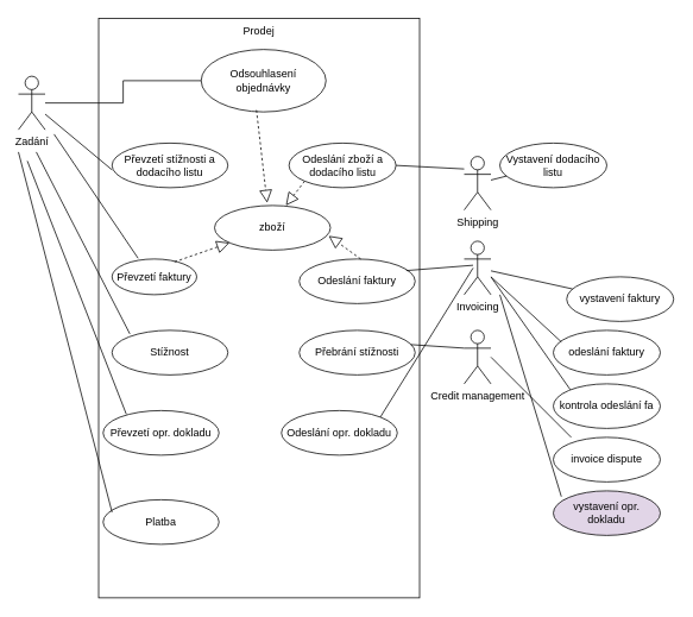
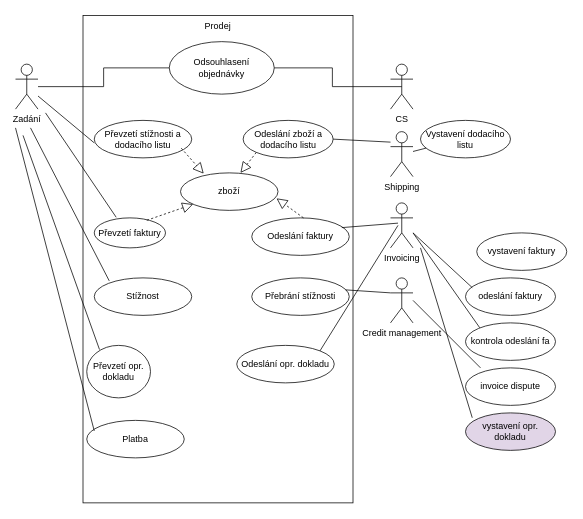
+ <mxCell id="6" style="edgeStyle=orthogonalEdgeStyle;rounded=0;orthogonalLoop=1;jettySize=auto;html=1;exitX=0.5;exitY=0.5;exitDx=0;exitDy=0;exitPerimeter=0;entryX=1;entryY=0.5;entryDx=0;entryDy=0;endArrow=none;endFill=0;" parent="1" source="7" target="5" edge="1"><mxGeometry relative="1" as="geometry" /></mxCell>
+ <mxCell id="7" value="CS" style="shape=umlActor;verticalLabelPosition=bottom;verticalAlign=top;html=1;" parent="1" vertex="1"><mxGeometry x="520" y="85" width="30" height="60" as="geometry" /></mxCell>
- <mxCell id="34" value="" style="endArrow=block;dashed=1;endFill=0;endSize=12;html=1;rounded=0;entryX=0.454;entryY=-0.06;entryDx=0;entryDy=0;entryPerimeter=0;exitX=0.443;exitY=0.971;exitDx=0;exitDy=0;exitPerimeter=0;" parent="1" source="5" target="10" edge="1"><mxGeometry width="160" relative="1" as="geometry"><mxPoint x="281" y="160" as="sourcePoint" /><mxPoint x="281" y="241" as="targetPoint" /></mxGeometry></mxCell>
+ <mxCell id="32" value="" style="endArrow=block;dashed=1;endFill=0;endSize=12;html=1;rounded=0;exitX=0.892;exitY=0.74;exitDx=0;exitDy=0;exitPerimeter=0;entryX=0.238;entryY=0.02;entryDx=0;entryDy=0;entryPerimeter=0;" parent="1" source="8" target="10" edge="1"><mxGeometry width="160" relative="1" as="geometry"><mxPoint x="255" y="190" as="sourcePoint" /><mxPoint x="298" y="170" as="targetPoint" /></mxGeometry></mxCell>
- <mxCell id="37" value="" style="rounded=0;orthogonalLoop=1;jettySize=auto;html=1;endArrow=none;endFill=0;" parent="1" source="38" target="19" edge="1"><mxGeometry relative="1" as="geometry" /></mxCell>
- <mxCell id="17" value="Převzetí opr. dokladu" style="ellipse;whiteSpace=wrap;html=1;" parent="1" vertex="1"><mxGeometry x="115" y="460" width="130" height="50" as="geometry" /></mxCell>
+ <mxCell id="17" value="Převzetí opr. dokladu" style="ellipse;whiteSpace=wrap;html=1;" parent="1" vertex="1"><mxGeometry x="115" y="460" width="85" height="70" as="geometry" /></mxCell>
